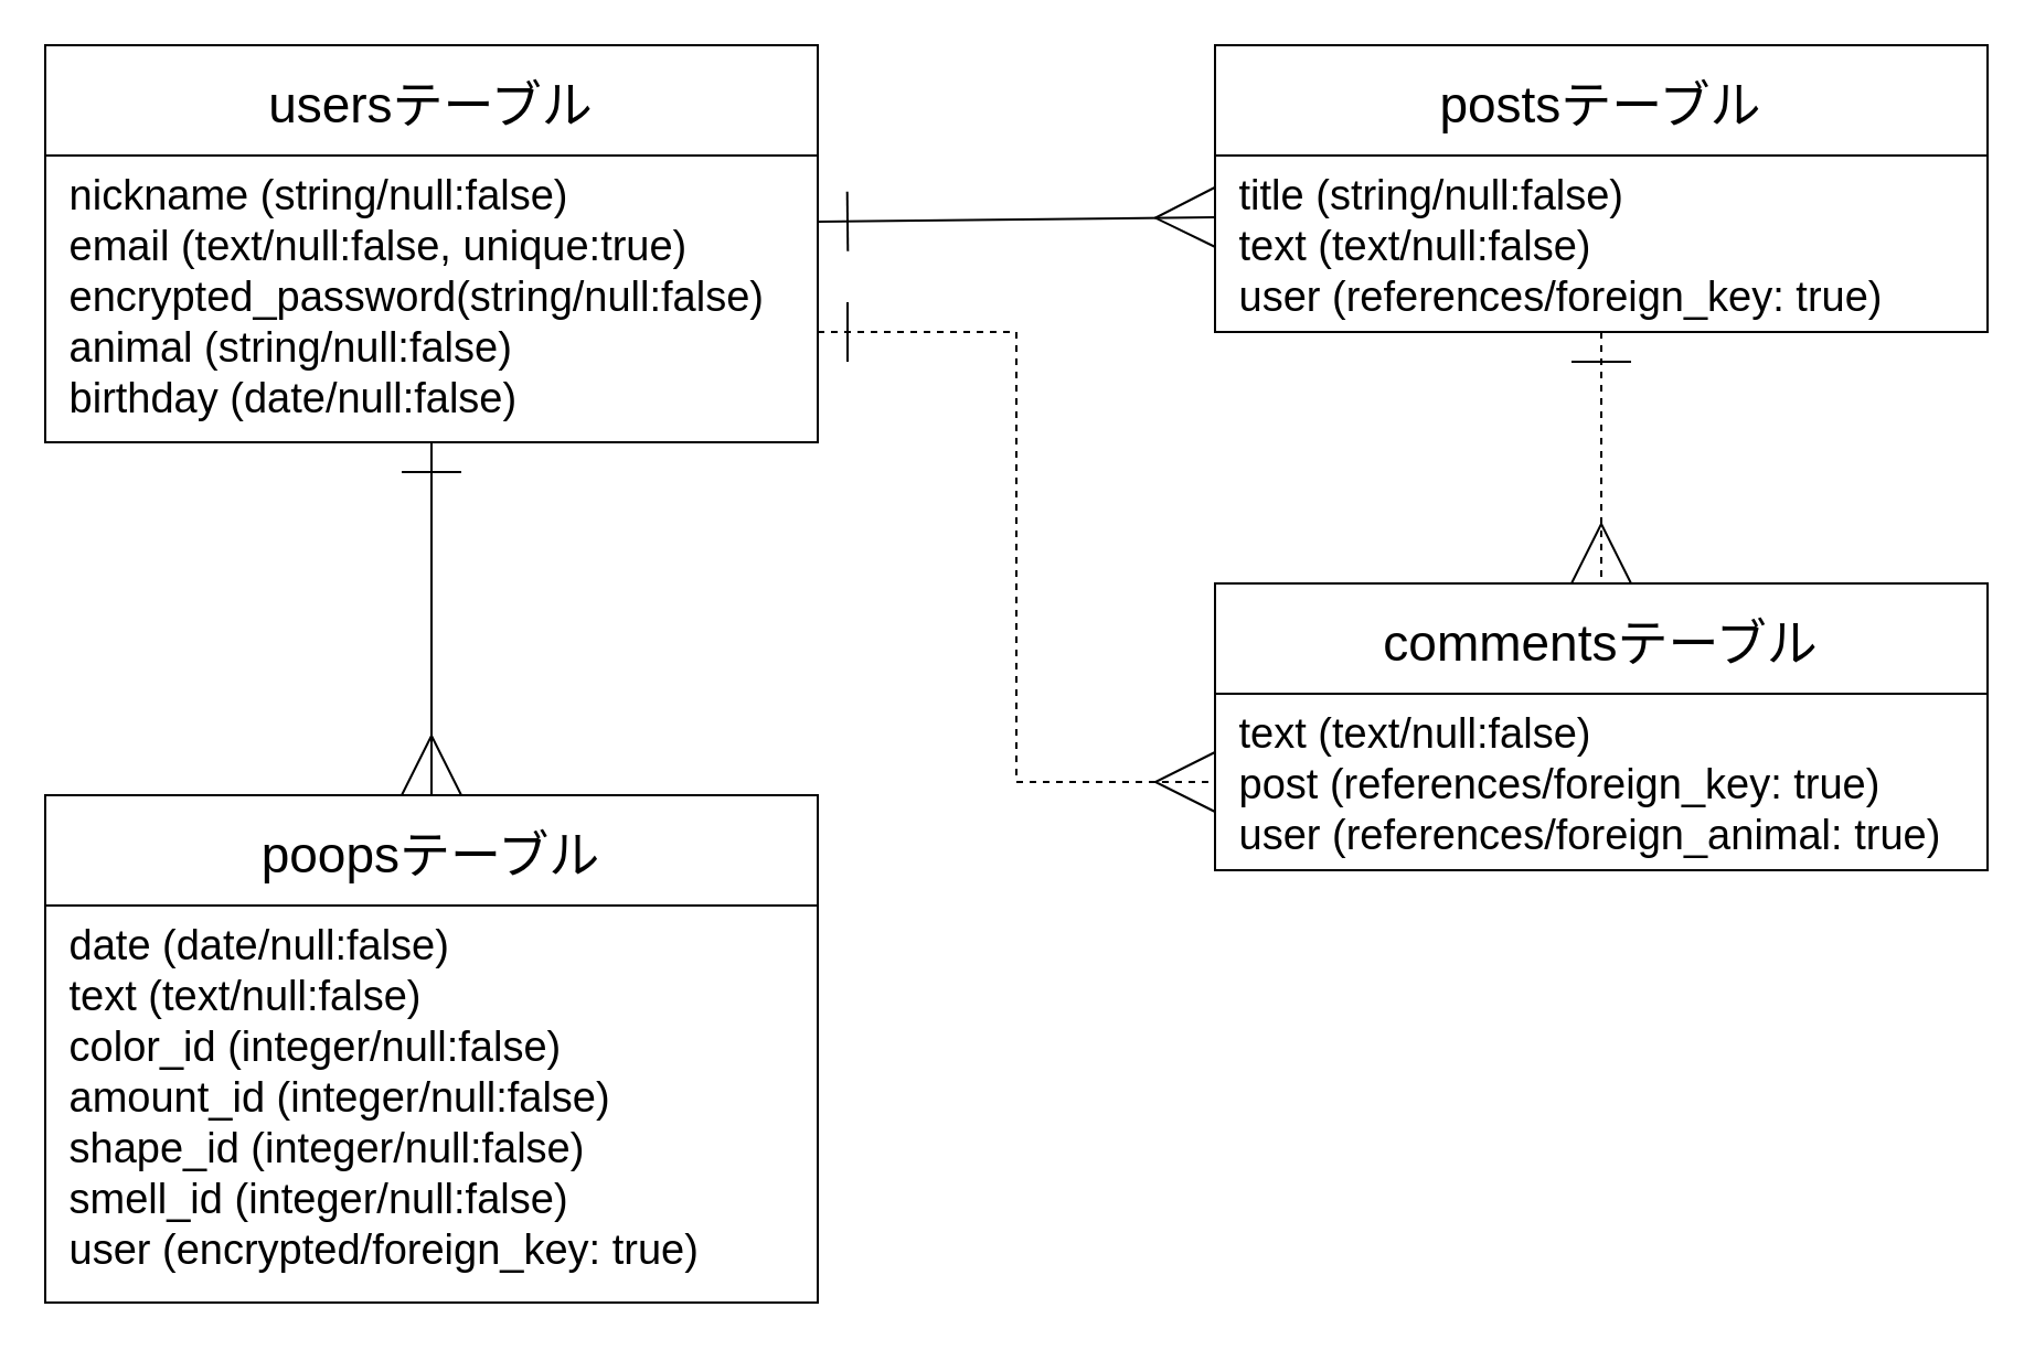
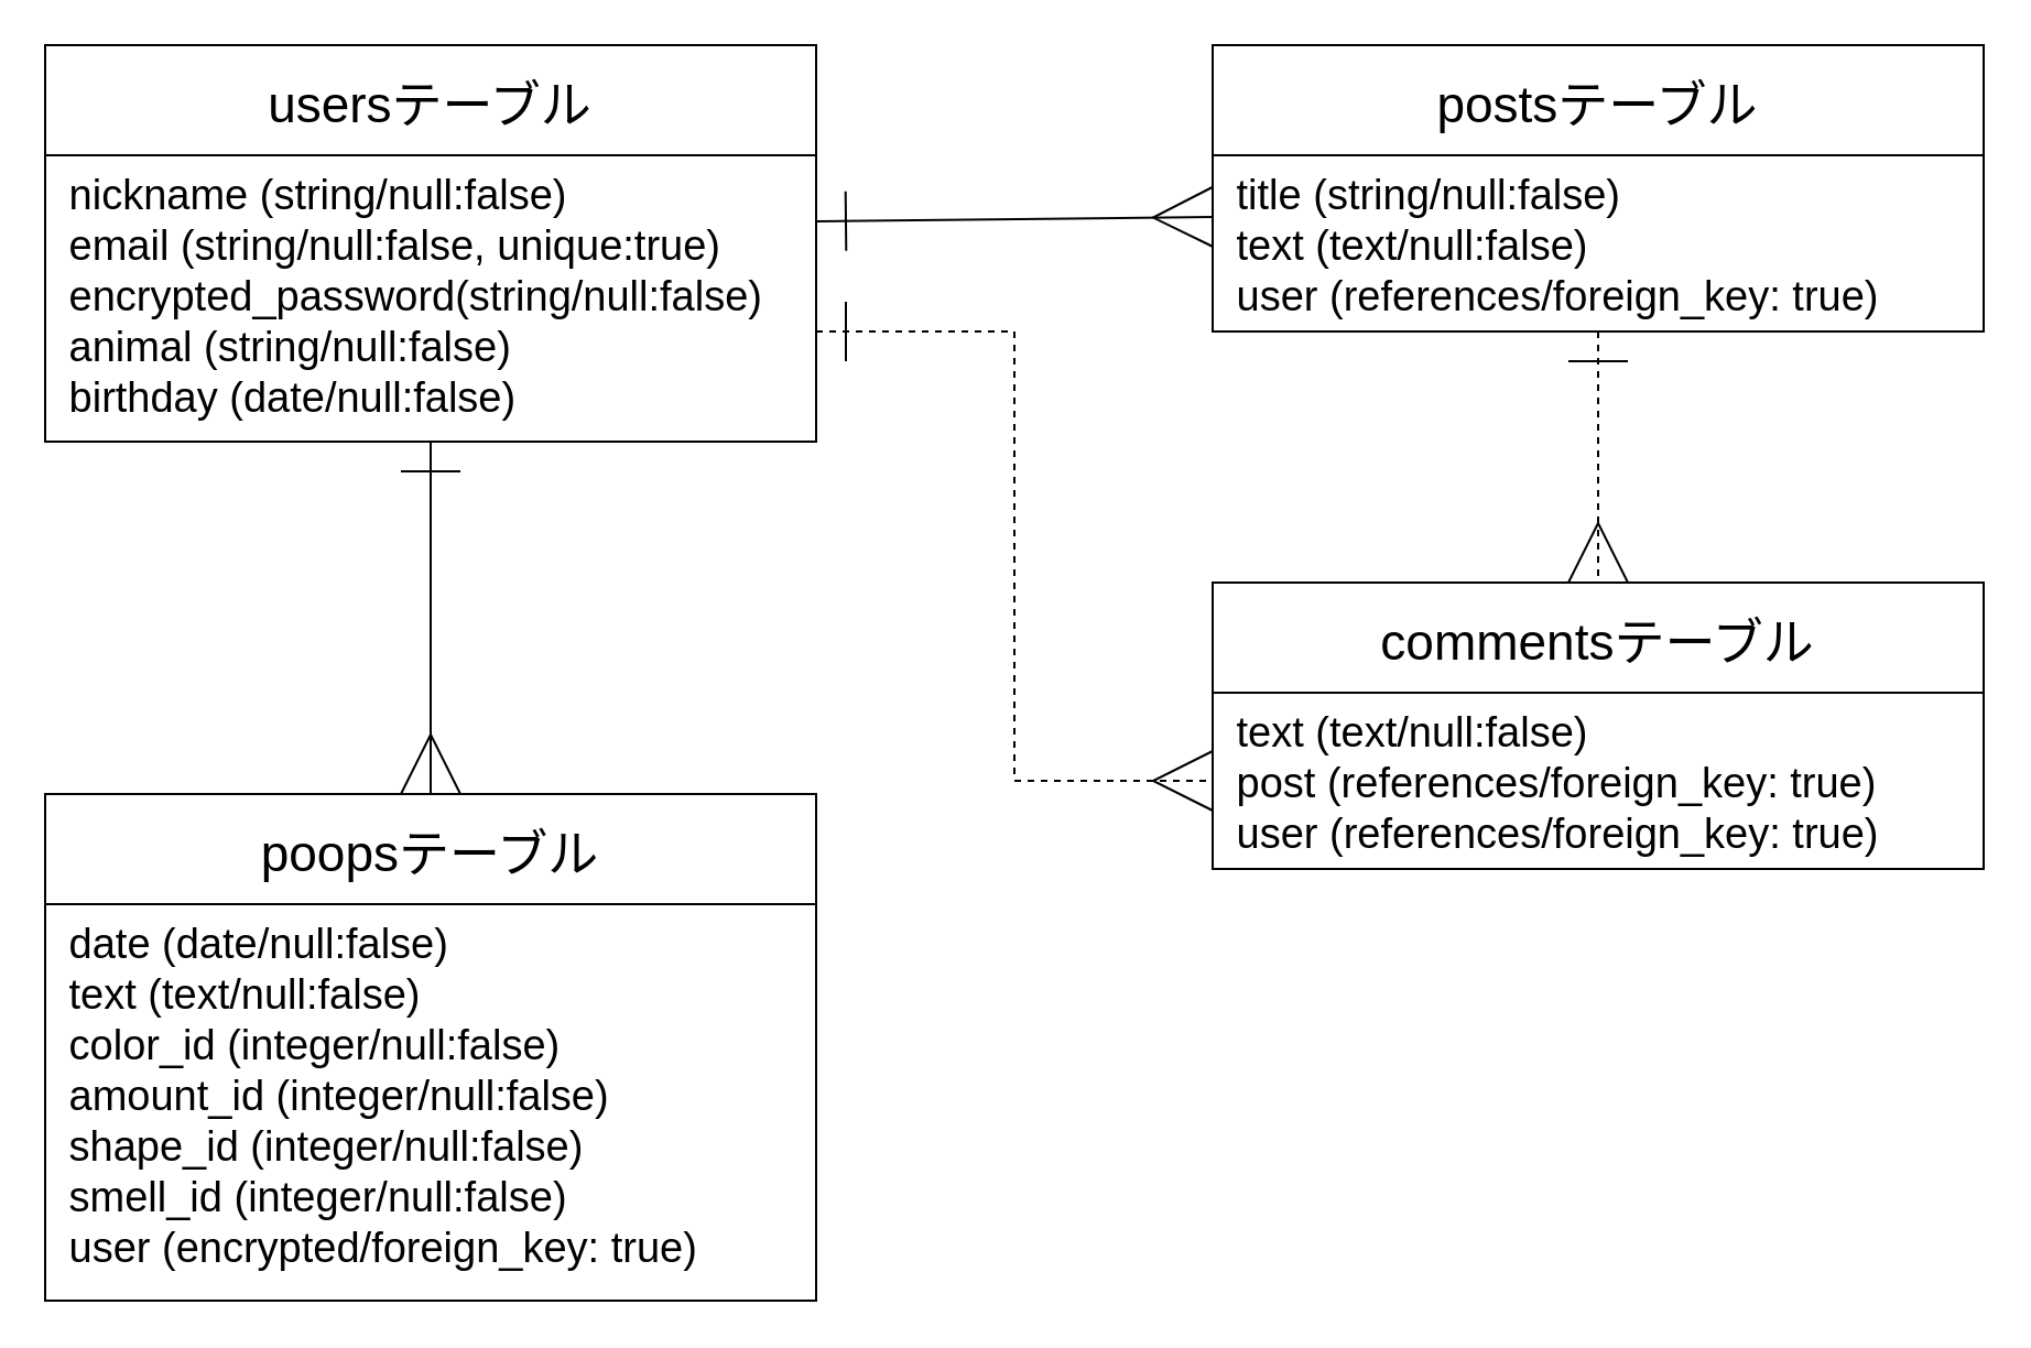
- <mxCell id="3" value=" nickname (string/null:false)&#10; email (text/null:false, unique:true)&#10; encrypted_password(string/null:false)&#10; animal (string/null:false)&#10; birthday (date/null:false)" style="text;strokeColor=none;fillColor=none;spacingLeft=4;spacingRight=4;overflow=hidden;rotatable=0;points=[[0,0.5],[1,0.5]];portConstraint=eastwest;fontSize=19;" vertex="1" parent="2"><mxGeometry y="50" width="350" height="130" as="geometry" /></mxCell>
+ <mxCell id="3" value=" nickname (string/null:false)&#10; email (string/null:false, unique:true)&#10; encrypted_password(string/null:false)&#10; animal (string/null:false)&#10; birthday (date/null:false)" style="text;strokeColor=none;fillColor=none;spacingLeft=4;spacingRight=4;overflow=hidden;rotatable=0;points=[[0,0.5],[1,0.5]];portConstraint=eastwest;fontSize=19;" vertex="1" parent="2"><mxGeometry y="50" width="350" height="130" as="geometry" /></mxCell>
- <mxCell id="9" value=" text (text/null:false)&#10; post (references/foreign_key: true)&#10; user (references/foreign_animal: true)" style="text;strokeColor=none;fillColor=none;spacingLeft=4;spacingRight=4;overflow=hidden;rotatable=0;points=[[0,0.5],[1,0.5]];portConstraint=eastwest;fontSize=19;" vertex="1" parent="8"><mxGeometry y="50" width="350" height="80" as="geometry" /></mxCell>
+ <mxCell id="9" value=" text (text/null:false)&#10; post (references/foreign_key: true)&#10; user (references/foreign_key: true)" style="text;strokeColor=none;fillColor=none;spacingLeft=4;spacingRight=4;overflow=hidden;rotatable=0;points=[[0,0.5],[1,0.5]];portConstraint=eastwest;fontSize=19;" vertex="1" parent="8"><mxGeometry y="50" width="350" height="80" as="geometry" /></mxCell>
